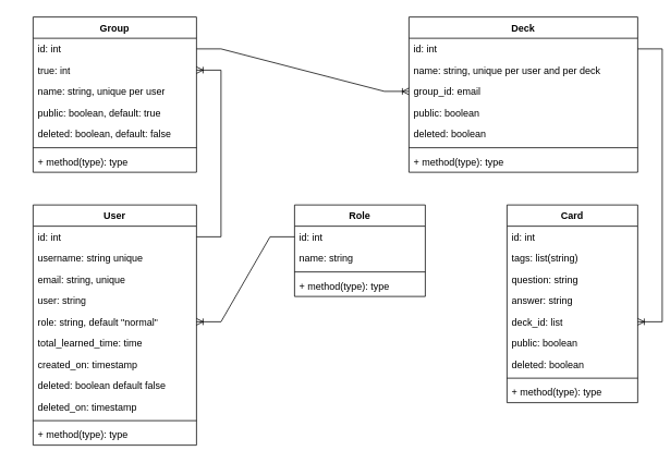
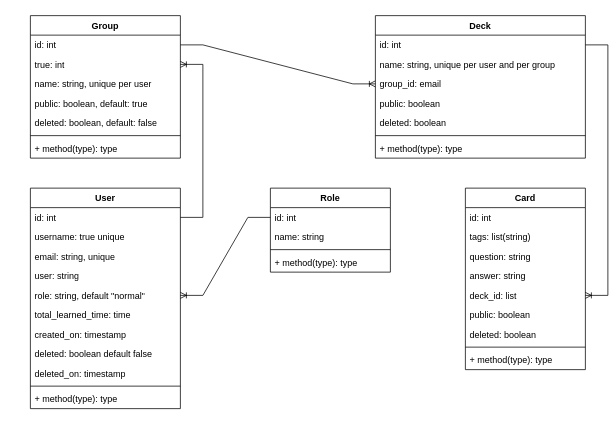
- <mxCell id="22" value="name: string, unique per user and per deck&lt;div&gt;&lt;br&gt;&lt;/div&gt;" style="text;strokeColor=none;fillColor=none;align=left;verticalAlign=top;spacingLeft=4;spacingRight=4;overflow=hidden;rotatable=0;points=[[0,0.5],[1,0.5]];portConstraint=eastwest;whiteSpace=wrap;html=1;" parent="20" vertex="1"><mxGeometry y="52" width="280" height="26" as="geometry" /></mxCell>
+ <mxCell id="22" value="name: string, unique per user and per group&lt;div&gt;&lt;br&gt;&lt;/div&gt;" style="text;strokeColor=none;fillColor=none;align=left;verticalAlign=top;spacingLeft=4;spacingRight=4;overflow=hidden;rotatable=0;points=[[0,0.5],[1,0.5]];portConstraint=eastwest;whiteSpace=wrap;html=1;" parent="20" vertex="1"><mxGeometry y="52" width="280" height="26" as="geometry" /></mxCell>
- <mxCell id="30" value="username: string unique" style="text;strokeColor=none;fillColor=none;align=left;verticalAlign=top;spacingLeft=4;spacingRight=4;overflow=hidden;rotatable=0;points=[[0,0.5],[1,0.5]];portConstraint=eastwest;whiteSpace=wrap;html=1;" parent="28" vertex="1"><mxGeometry y="52" width="200" height="26" as="geometry" /></mxCell>
+ <mxCell id="30" value="username: true unique" style="text;strokeColor=none;fillColor=none;align=left;verticalAlign=top;spacingLeft=4;spacingRight=4;overflow=hidden;rotatable=0;points=[[0,0.5],[1,0.5]];portConstraint=eastwest;whiteSpace=wrap;html=1;" parent="28" vertex="1"><mxGeometry y="52" width="200" height="26" as="geometry" /></mxCell>
